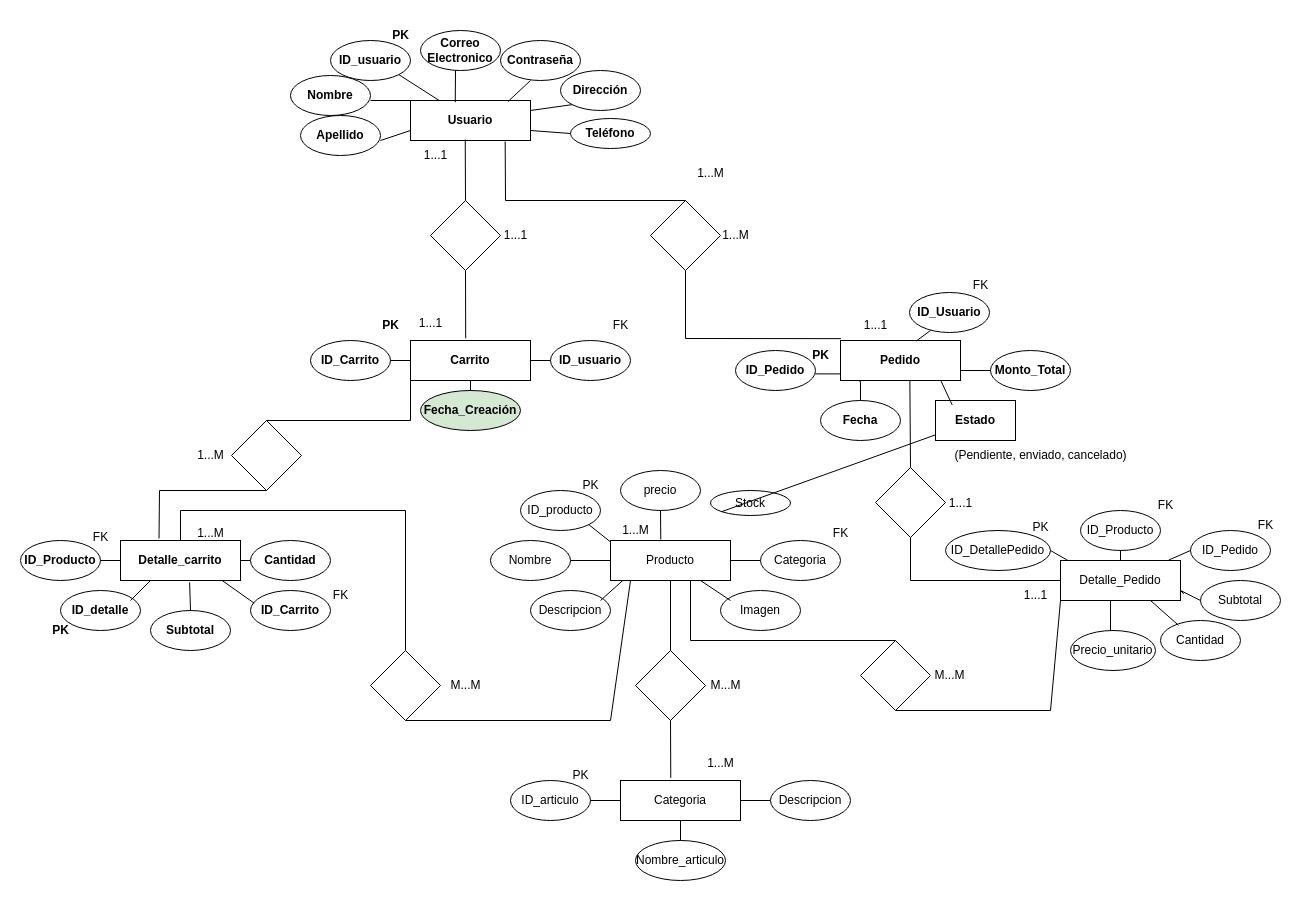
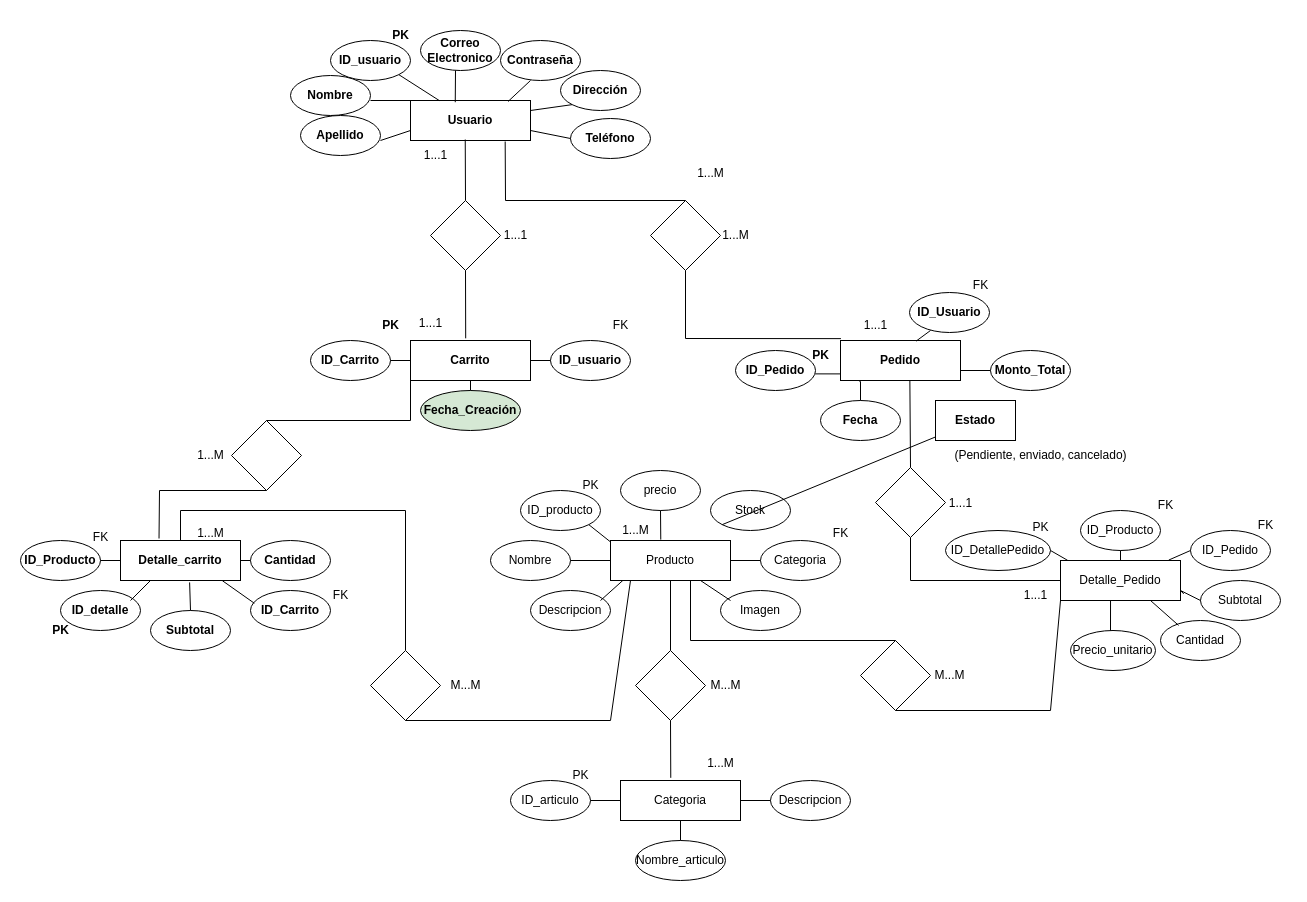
- <mxCell id="9" value="Teléfono" style="ellipse;whiteSpace=wrap;html=1;fontStyle=1" vertex="1" parent="1"><mxGeometry x="570" y="118" width="80" height="30" as="geometry" /></mxCell>
+ <mxCell id="9" value="Teléfono" style="ellipse;whiteSpace=wrap;html=1;fontStyle=1" vertex="1" parent="1"><mxGeometry x="570" y="118" width="80" height="40" as="geometry" /></mxCell>
- <mxCell id="85" value="" style="endArrow=none;html=1;rounded=0;exitX=0.209;exitY=0.112;exitDx=0;exitDy=0;exitPerimeter=0;entryX=0.835;entryY=0.995;entryDx=0;entryDy=0;entryPerimeter=0;" edge="1" parent="1" source="46" target="44"><mxGeometry width="50" height="50" relative="1" as="geometry"><mxPoint x="960" y="410" as="sourcePoint" /><mxPoint x="1010" y="360" as="targetPoint" /></mxGeometry></mxCell>
- <mxCell id="16" value="Stock" style="ellipse;whiteSpace=wrap;html=1;" vertex="1" parent="1"><mxGeometry x="710" y="490" width="80" height="25" as="geometry" /></mxCell>
+ <mxCell id="16" value="Stock" style="ellipse;whiteSpace=wrap;html=1;" vertex="1" parent="1"><mxGeometry x="710" y="490" width="80" height="40" as="geometry" /></mxCell>
